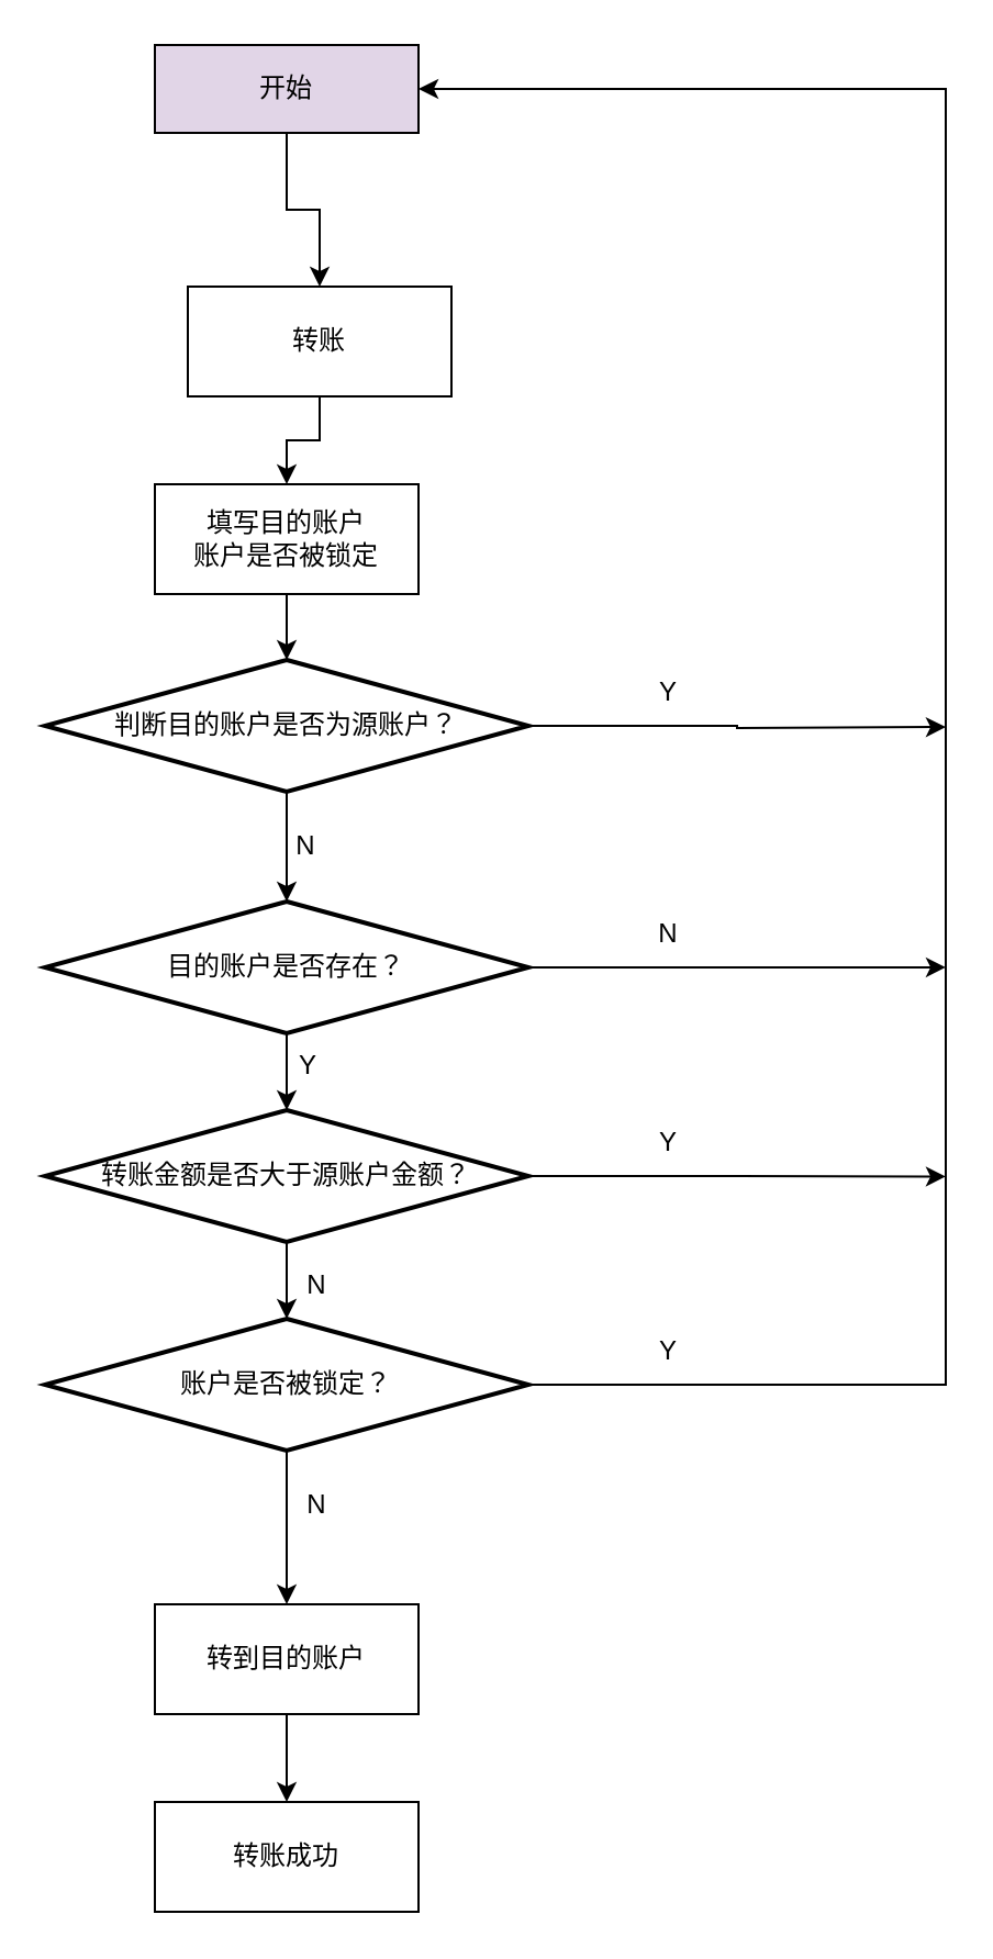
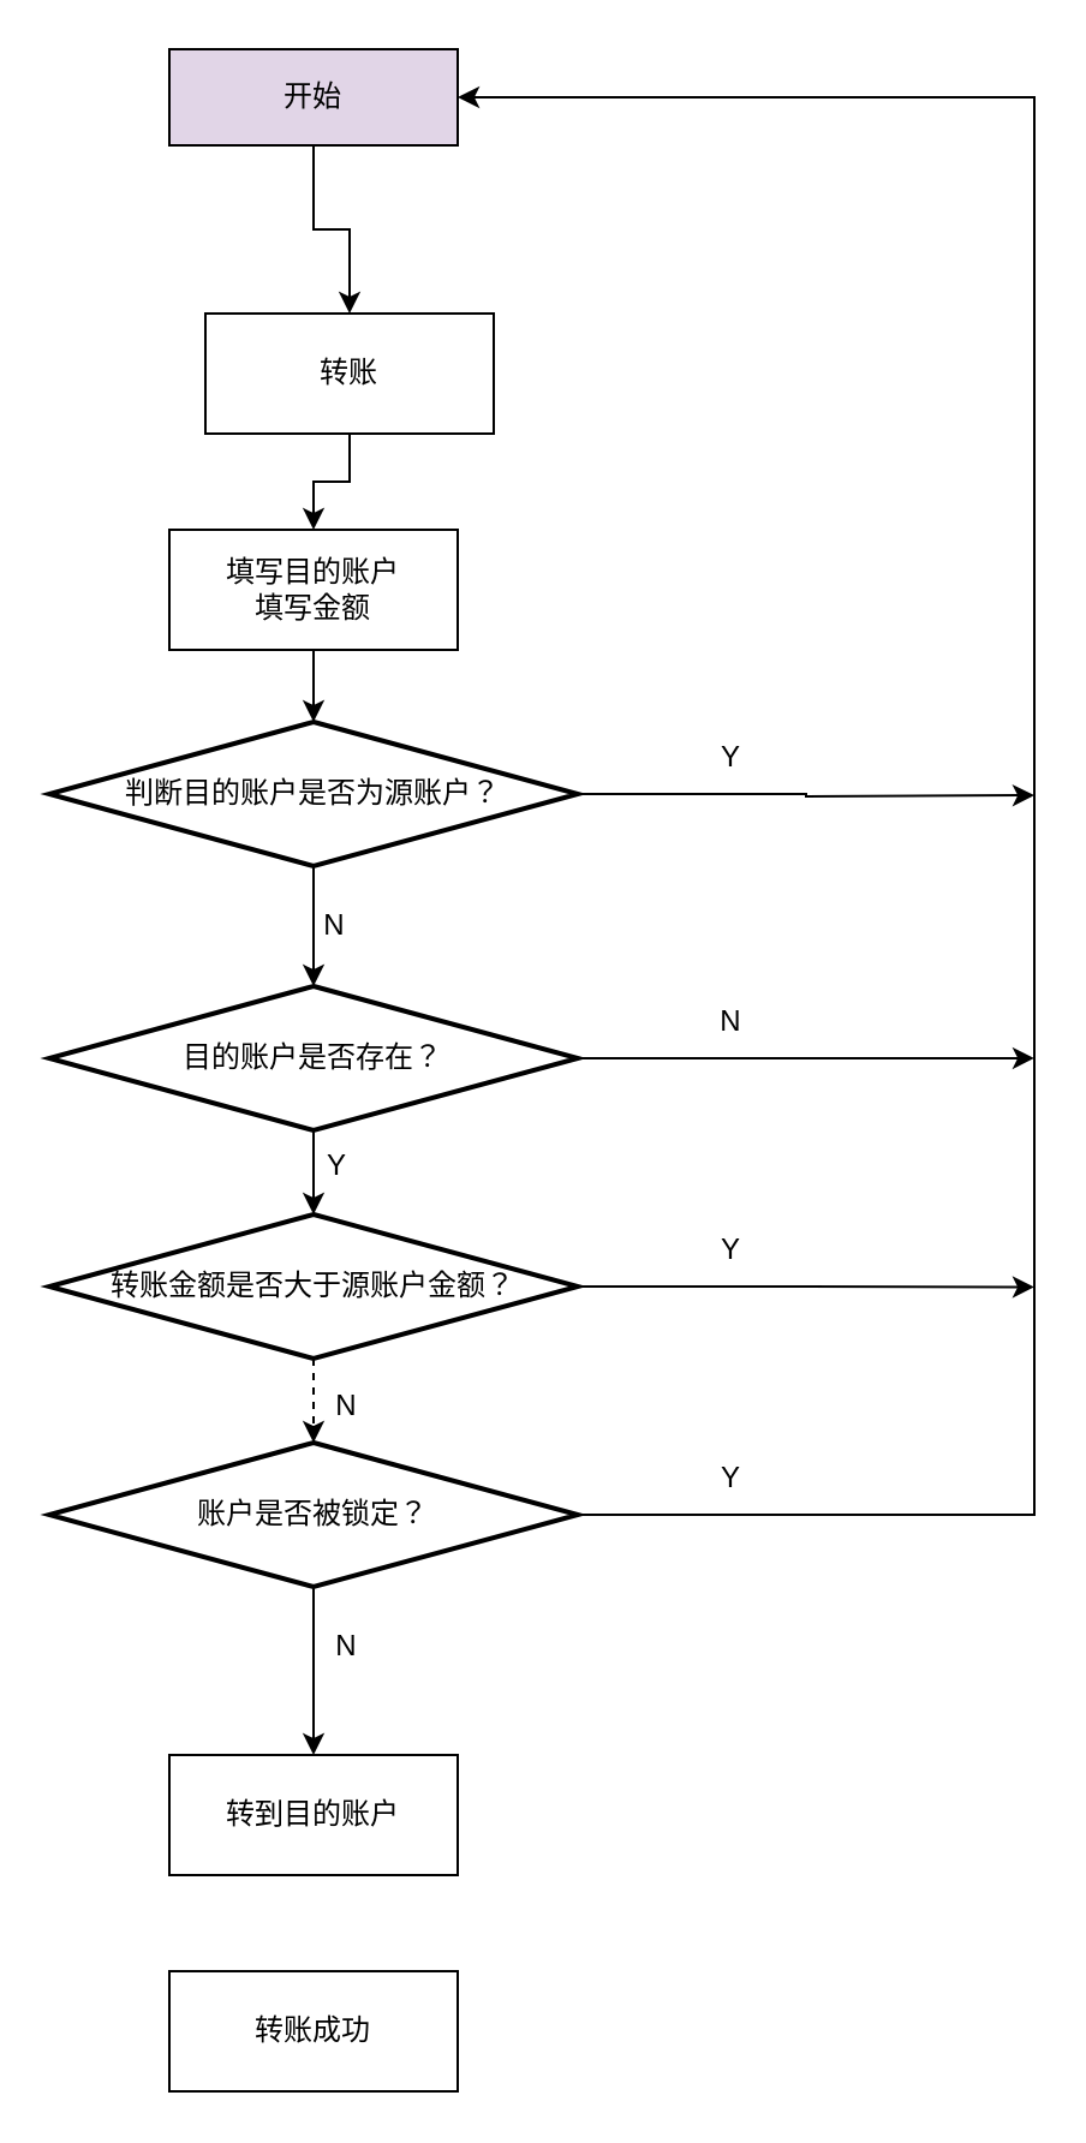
- <mxCell id="10" value="填写目的账户&lt;br&gt;账户是否被锁定" style="rounded=0;whiteSpace=wrap;html=1;" parent="1" vertex="1"><mxGeometry x="70" y="220" width="120" height="50" as="geometry" /></mxCell>
+ <mxCell id="10" value="填写目的账户&lt;br&gt;填写金额" style="rounded=0;whiteSpace=wrap;html=1;" parent="1" vertex="1"><mxGeometry x="70" y="220" width="120" height="50" as="geometry" /></mxCell>
- <mxCell id="25" style="edgeStyle=orthogonalEdgeStyle;rounded=0;orthogonalLoop=1;jettySize=auto;html=1;exitX=0.5;exitY=1;exitDx=0;exitDy=0;exitPerimeter=0;entryX=0.5;entryY=0;entryDx=0;entryDy=0;entryPerimeter=0;" edge="1" parent="1" source="20" target="24"><mxGeometry relative="1" as="geometry" /></mxCell>
+ <mxCell id="25" style="edgeStyle=orthogonalEdgeStyle;rounded=0;orthogonalLoop=1;jettySize=auto;html=1;exitX=0.5;exitY=1;exitDx=0;exitDy=0;exitPerimeter=0;entryX=0.5;entryY=0;entryDx=0;entryDy=0;entryPerimeter=0;dashed=1;" edge="1" parent="1" source="20" target="24"><mxGeometry relative="1" as="geometry" /></mxCell>
- <mxCell id="12" style="edgeStyle=orthogonalEdgeStyle;rounded=0;orthogonalLoop=1;jettySize=auto;html=1;exitX=0.5;exitY=1;exitDx=0;exitDy=0;entryX=0.5;entryY=0;entryDx=0;entryDy=0;" parent="1" source="13" target="15" edge="1"><mxGeometry relative="1" as="geometry" /></mxCell>
